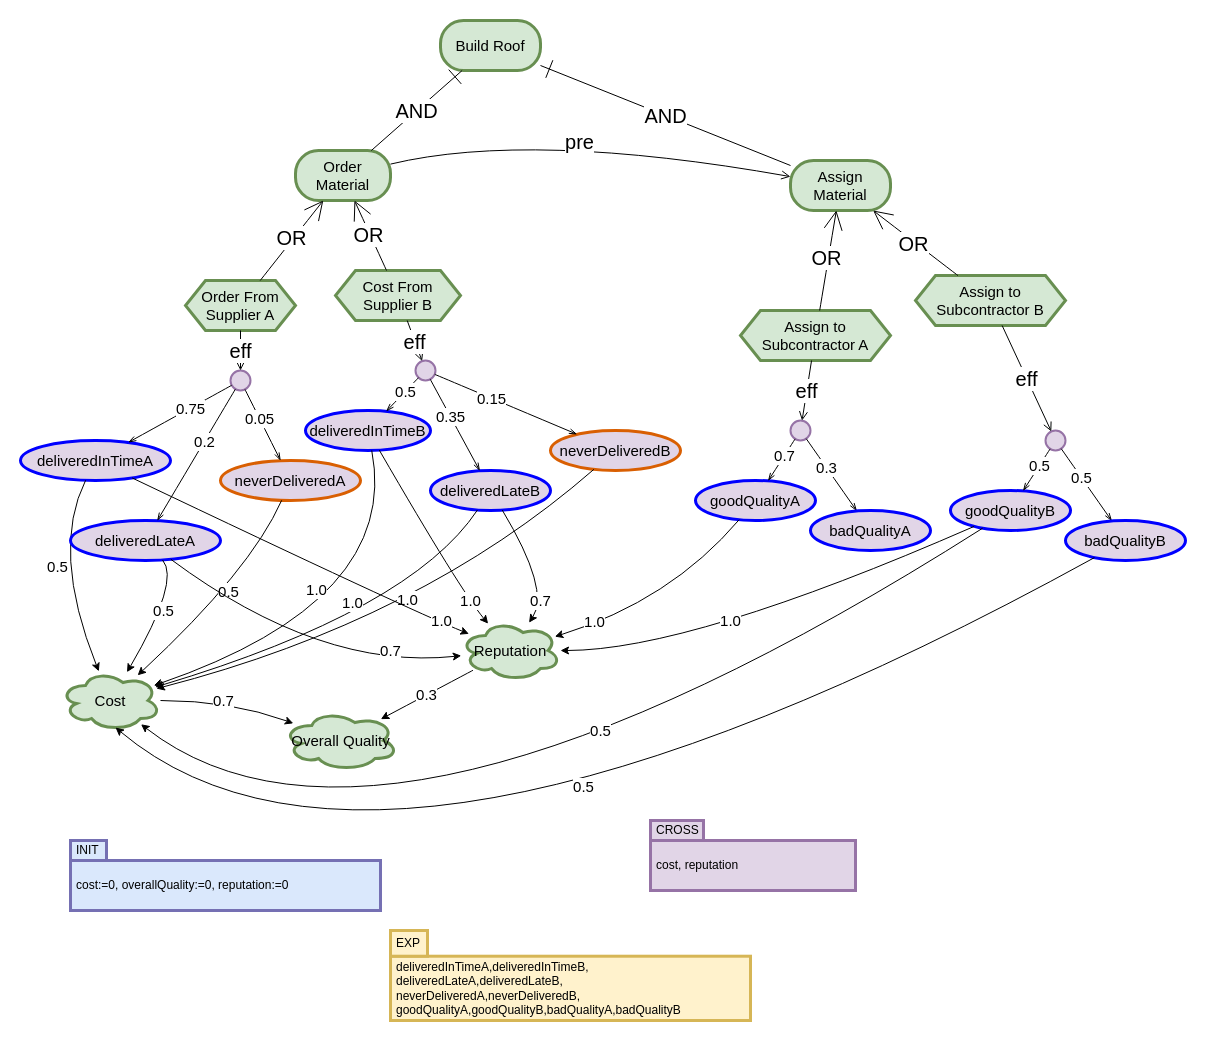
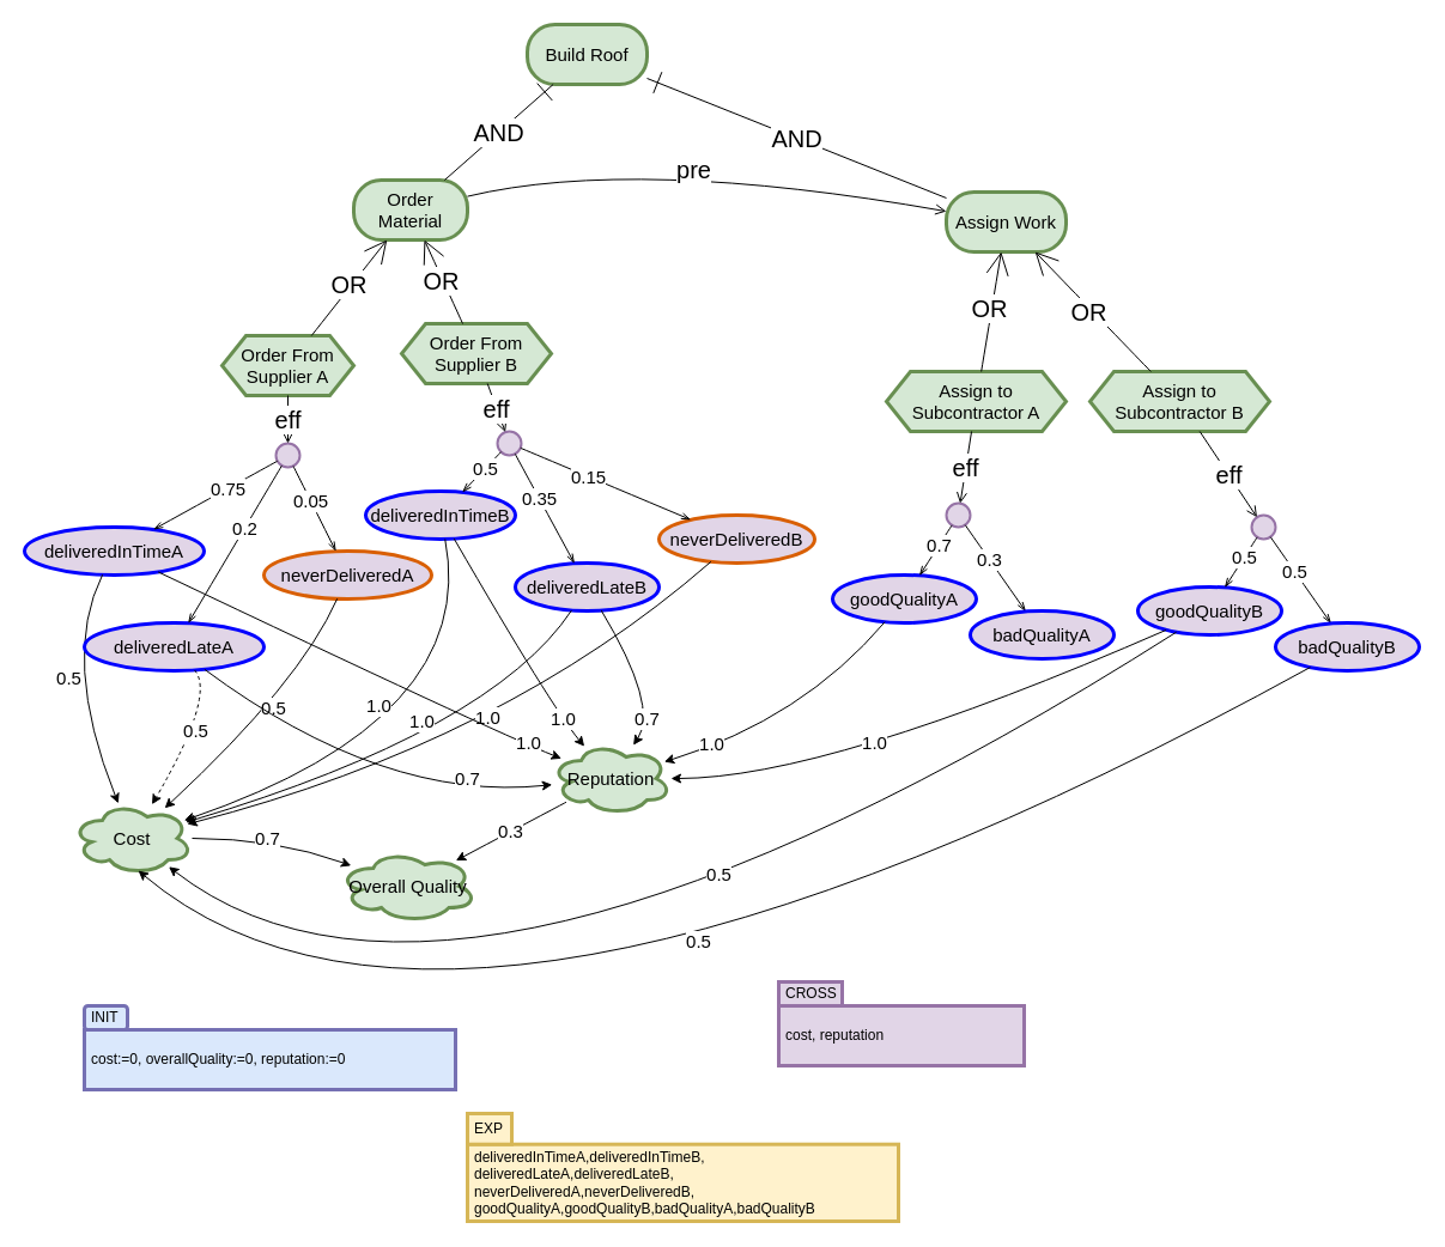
- <mxCell id="38" value="Assign Material" style="rounded=1;whiteSpace=wrap;html=1;arcSize=46;fillColor=#d5e8d4;strokeColor=#688F51;fontSize=15;strokeWidth=3;" parent="1" vertex="1"><mxGeometry x="790" y="160" width="100" height="50" as="geometry" /></mxCell>
+ <mxCell id="38" value="Assign Work" style="rounded=1;whiteSpace=wrap;html=1;arcSize=46;fillColor=#d5e8d4;strokeColor=#688F51;fontSize=15;strokeWidth=3;" parent="1" vertex="1"><mxGeometry x="790" y="160" width="100" height="50" as="geometry" /></mxCell>
- <mxCell id="4" value="Cost From Supplier B" style="shape=hexagon;perimeter=hexagonPerimeter2;whiteSpace=wrap;html=1;fixedSize=1;strokeWidth=3;fontSize=15;size=20;fillColor=#d5e8d4;strokeColor=#688F51;" parent="1" vertex="1"><mxGeometry x="335" y="270" width="125" height="50" as="geometry" /></mxCell>
+ <mxCell id="4" value="Order From Supplier B" style="shape=hexagon;perimeter=hexagonPerimeter2;whiteSpace=wrap;html=1;fixedSize=1;strokeWidth=3;fontSize=15;size=20;fillColor=#d5e8d4;strokeColor=#688F51;" parent="1" vertex="1"><mxGeometry x="335" y="270" width="125" height="50" as="geometry" /></mxCell>
- <mxCell id="40" value="Assign to Subcontractor B" style="shape=hexagon;perimeter=hexagonPerimeter2;whiteSpace=wrap;html=1;fixedSize=1;strokeWidth=3;fontSize=15;size=20;fillColor=#d5e8d4;strokeColor=#688F51;" parent="1" vertex="1"><mxGeometry x="915" y="275" width="150" height="50" as="geometry" /></mxCell>
+ <mxCell id="40" value="Assign to Subcontractor B" style="shape=hexagon;perimeter=hexagonPerimeter2;whiteSpace=wrap;html=1;fixedSize=1;strokeWidth=3;fontSize=15;size=20;fillColor=#d5e8d4;strokeColor=#688F51;" parent="1" vertex="1"><mxGeometry x="910" y="310" width="150" height="50" as="geometry" /></mxCell>
- <mxCell id="29" value="0.5" style="endArrow=classic;html=1;fontSize=15;elbow=vertical;curved=1;strokeColor=#000000;" parent="1" source="25" target="19" edge="1"><mxGeometry x="-0.077" relative="1" as="geometry"><mxPoint x="87.348" y="489.896" as="sourcePoint" /><mxPoint x="116.4" y="623.552" as="targetPoint" /><Array as="points"><mxPoint x="180" y="580" /></Array><mxPoint as="offset" /></mxGeometry></mxCell>
+ <mxCell id="29" value="0.5" style="endArrow=classic;html=1;fontSize=15;elbow=vertical;curved=1;strokeColor=#000000;dashed=1;" parent="1" source="25" target="19" edge="1"><mxGeometry x="-0.077" relative="1" as="geometry"><mxPoint x="87.348" y="489.896" as="sourcePoint" /><mxPoint x="116.4" y="623.552" as="targetPoint" /><Array as="points"><mxPoint x="180" y="580" /></Array><mxPoint as="offset" /></mxGeometry></mxCell>
- <mxCell id="65" value="INIT" style="rounded=0;whiteSpace=wrap;html=1;fillColor=#dae8fc;strokeColor=#7570b3;strokeWidth=3;align=left;verticalAlign=middle;spacingLeft=4;fontFamily=Helvetica;fontSize=12;fontColor=default;horizontal=1;" parent="63" vertex="1"><mxGeometry width="36" height="20" as="geometry" /></mxCell>
+ <mxCell id="65" value="INIT" style="whiteSpace=wrap;html=1;fillColor=#dae8fc;strokeColor=#7570b3;strokeWidth=3;align=left;verticalAlign=middle;spacingLeft=4;fontFamily=Helvetica;fontSize=12;fontColor=default;horizontal=1;rounded=1;" parent="63" vertex="1"><mxGeometry width="36" height="20" as="geometry" /></mxCell>
